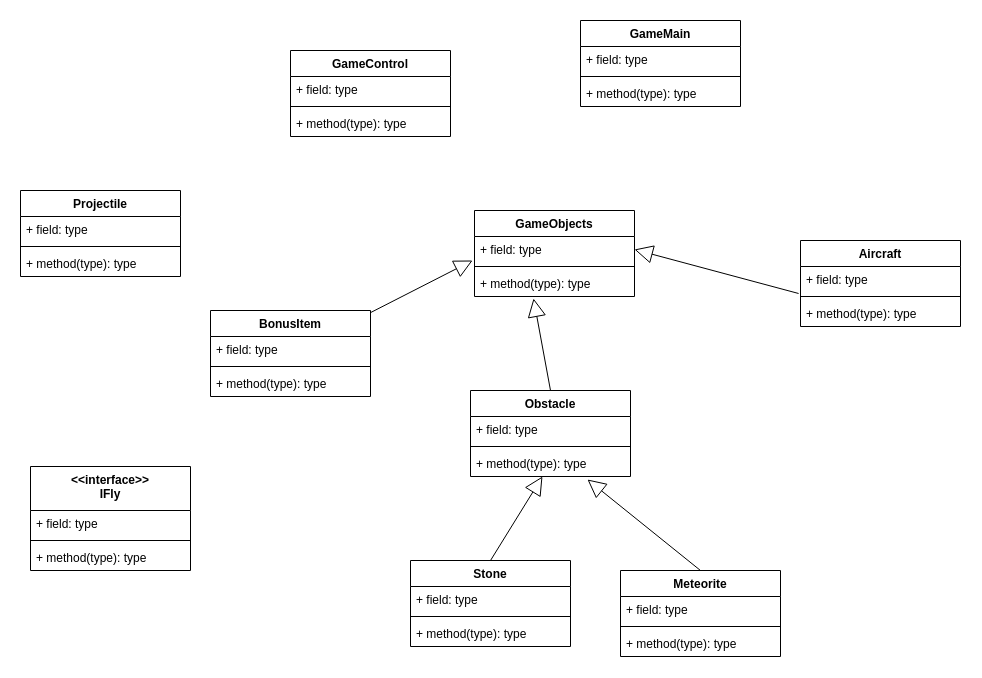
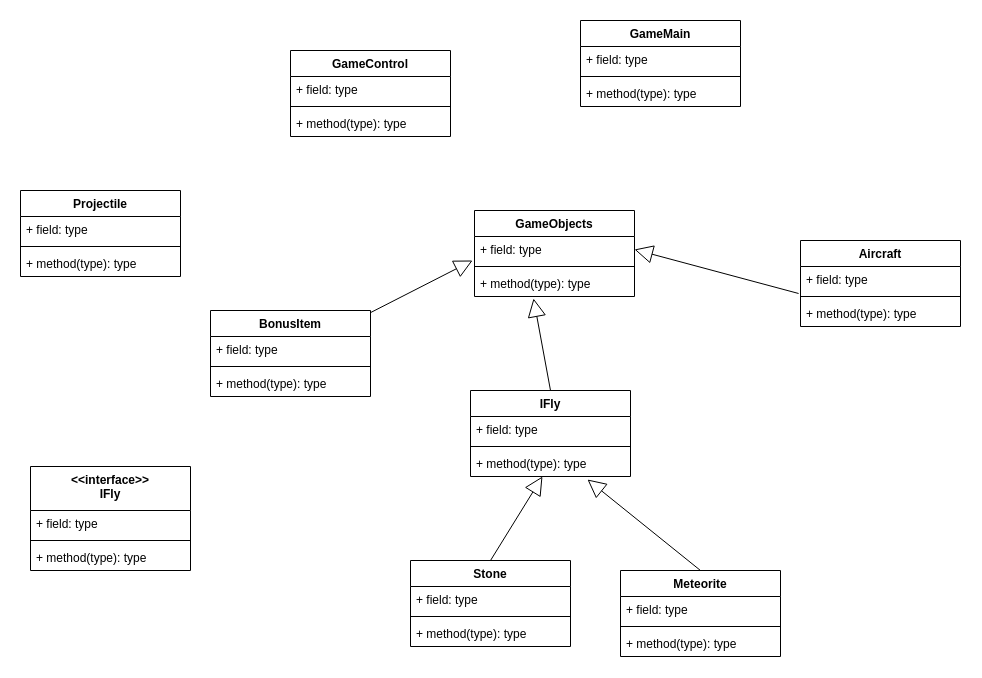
- <mxCell id="27" value="Obstacle" style="swimlane;fontStyle=1;align=center;verticalAlign=top;childLayout=stackLayout;horizontal=1;startSize=26;horizontalStack=0;resizeParent=1;resizeParentMax=0;resizeLast=0;collapsible=1;marginBottom=0;" vertex="1" parent="1"><mxGeometry x="470" y="390" width="160" height="86" as="geometry" /></mxCell>
+ <mxCell id="27" value="IFly" style="swimlane;fontStyle=1;align=center;verticalAlign=top;childLayout=stackLayout;horizontal=1;startSize=26;horizontalStack=0;resizeParent=1;resizeParentMax=0;resizeLast=0;collapsible=1;marginBottom=0;" vertex="1" parent="1"><mxGeometry x="470" y="390" width="160" height="86" as="geometry" /></mxCell>
